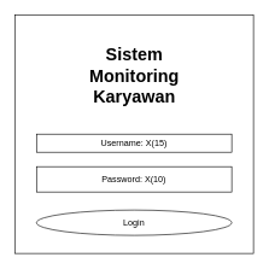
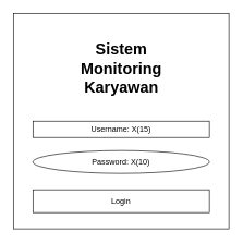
- <mxCell id="5" value="Password: X(10)" style="rounded=0;whiteSpace=wrap;html=1;" parent="1" vertex="1"><mxGeometry x="50" y="230" width="270" height="35" as="geometry" /></mxCell>
+ <mxCell id="5" value="Password: X(10)" style="ellipse;whiteSpace=wrap;html=1;" parent="1" vertex="1"><mxGeometry x="50" y="230" width="270" height="35" as="geometry" /></mxCell>
- <mxCell id="6" value="Login" style="ellipse;whiteSpace=wrap;html=1;" parent="1" vertex="1"><mxGeometry x="50" y="290" width="270" height="35" as="geometry" /></mxCell>
+ <mxCell id="6" value="Login" style="rounded=0;whiteSpace=wrap;html=1;" parent="1" vertex="1"><mxGeometry x="50" y="290" width="270" height="35" as="geometry" /></mxCell>
